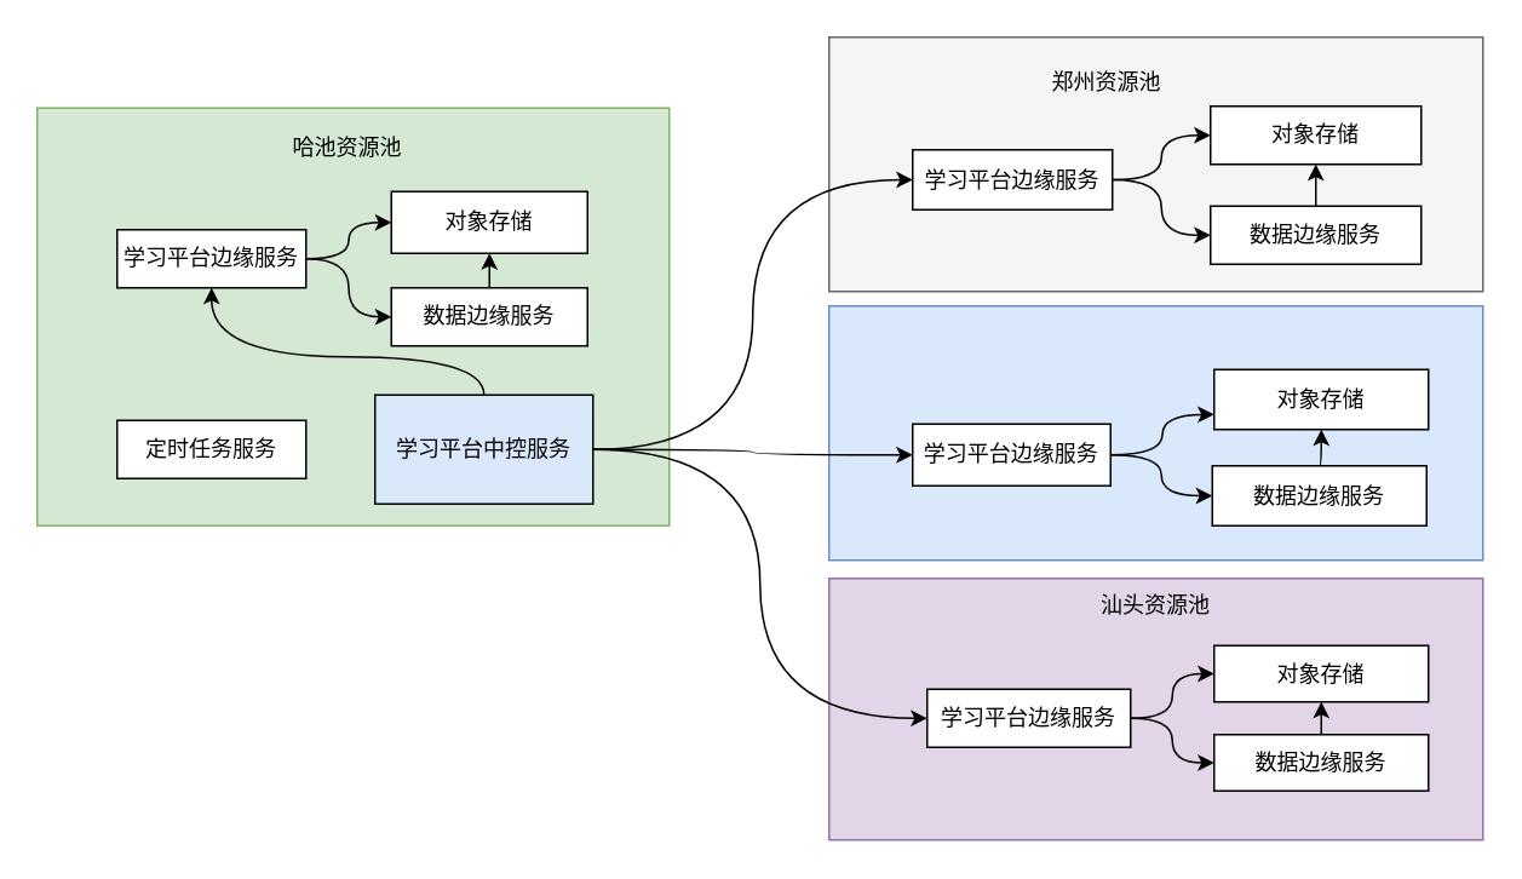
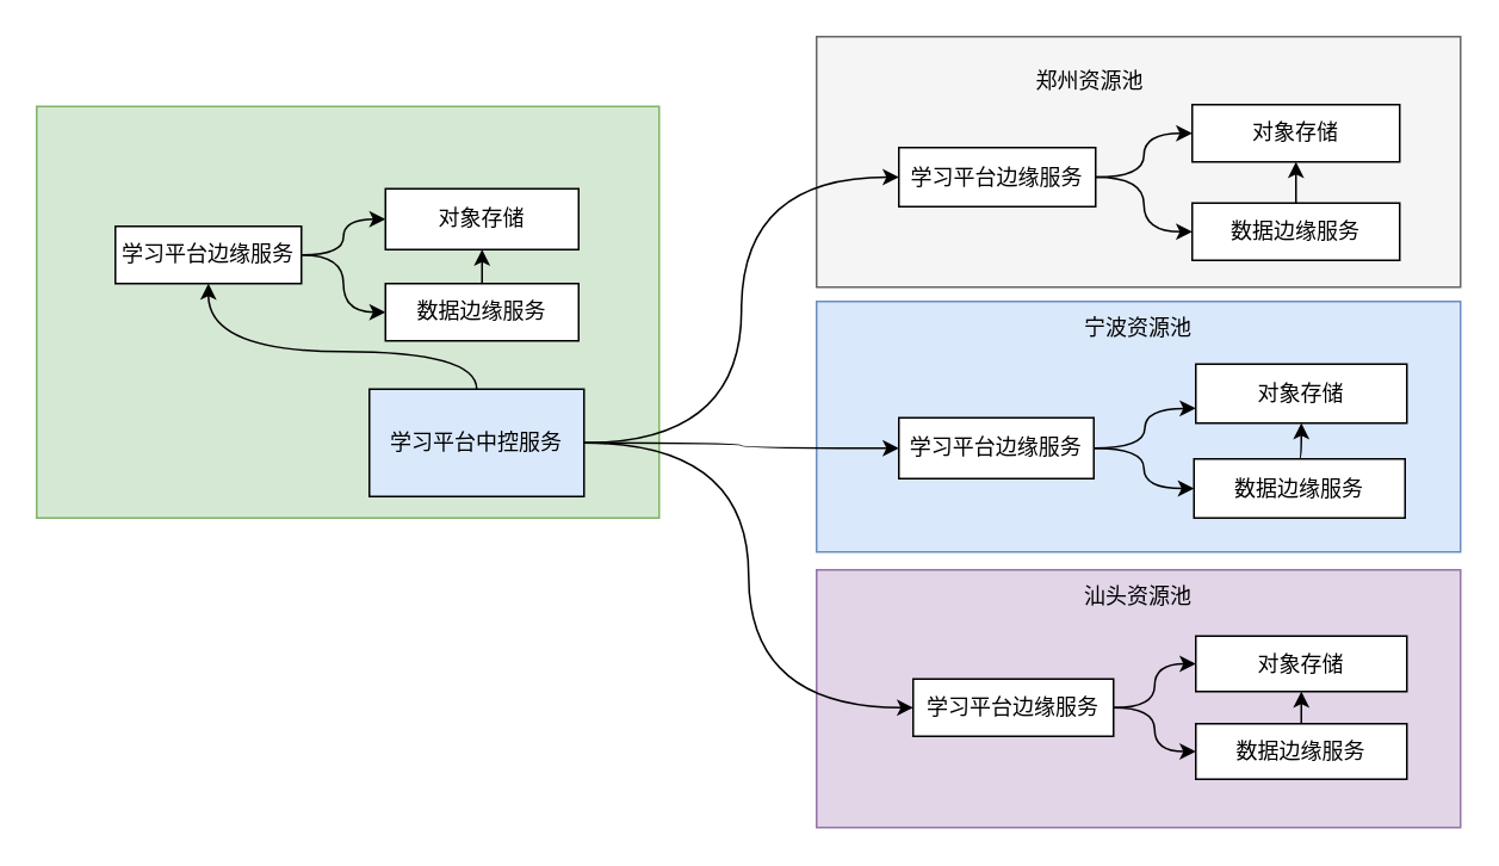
- <mxCell id="9" value="哈池资源池" style="text;html=1;strokeColor=none;fillColor=none;align=center;verticalAlign=middle;whiteSpace=wrap;rounded=0;" vertex="1" parent="2"><mxGeometry x="126" y="7" width="90" height="30" as="geometry" /></mxCell>
+ <mxCell id="33" value="宁波资源池" style="text;html=1;strokeColor=none;fillColor=none;align=center;verticalAlign=middle;whiteSpace=wrap;rounded=0;" vertex="1" parent="1"><mxGeometry x="596" y="168" width="80" height="30" as="geometry" /></mxCell>
- <mxCell id="13" value="定时任务服务" style="rounded=0;whiteSpace=wrap;html=1;" vertex="1" parent="2"><mxGeometry x="44" y="172" width="104" height="32" as="geometry" /></mxCell>
